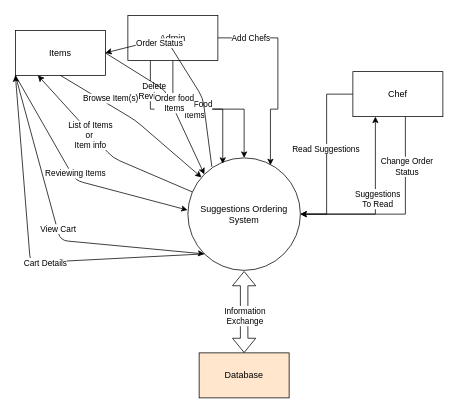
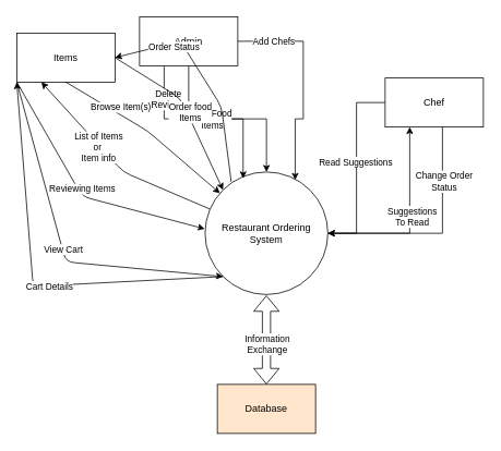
- <mxCell id="4" value="Suggestions Ordering System" style="ellipse;whiteSpace=wrap;html=1;aspect=fixed;" vertex="1" parent="1"><mxGeometry x="250" y="210" width="150" height="150" as="geometry" /></mxCell>
+ <mxCell id="4" value="Restaurant Ordering System" style="ellipse;whiteSpace=wrap;html=1;aspect=fixed;" vertex="1" parent="1"><mxGeometry x="250" y="210" width="150" height="150" as="geometry" /></mxCell>
